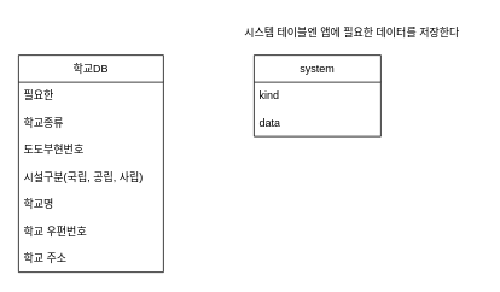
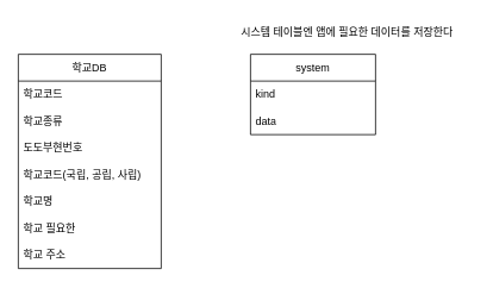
- <mxCell id="6" value="필요한" style="text;strokeColor=none;fillColor=none;align=left;verticalAlign=middle;spacingLeft=4;spacingRight=4;overflow=hidden;points=[[0,0.5],[1,0.5]];portConstraint=eastwest;rotatable=0;whiteSpace=wrap;html=1;" parent="5" vertex="1"><mxGeometry y="30" width="160" height="30" as="geometry" /></mxCell>
+ <mxCell id="6" value="학교코드" style="text;strokeColor=none;fillColor=none;align=left;verticalAlign=middle;spacingLeft=4;spacingRight=4;overflow=hidden;points=[[0,0.5],[1,0.5]];portConstraint=eastwest;rotatable=0;whiteSpace=wrap;html=1;" parent="5" vertex="1"><mxGeometry y="30" width="160" height="30" as="geometry" /></mxCell>
- <mxCell id="9" value="시설구분(국립, 공립, 사립)" style="text;strokeColor=none;fillColor=none;align=left;verticalAlign=middle;spacingLeft=4;spacingRight=4;overflow=hidden;points=[[0,0.5],[1,0.5]];portConstraint=eastwest;rotatable=0;whiteSpace=wrap;html=1;" parent="5" vertex="1"><mxGeometry y="120" width="160" height="30" as="geometry" /></mxCell>
+ <mxCell id="9" value="학교코드(국립, 공립, 사립)" style="text;strokeColor=none;fillColor=none;align=left;verticalAlign=middle;spacingLeft=4;spacingRight=4;overflow=hidden;points=[[0,0.5],[1,0.5]];portConstraint=eastwest;rotatable=0;whiteSpace=wrap;html=1;" parent="5" vertex="1"><mxGeometry y="120" width="160" height="30" as="geometry" /></mxCell>
- <mxCell id="11" value="학교 우편번호" style="text;strokeColor=none;fillColor=none;align=left;verticalAlign=middle;spacingLeft=4;spacingRight=4;overflow=hidden;points=[[0,0.5],[1,0.5]];portConstraint=eastwest;rotatable=0;whiteSpace=wrap;html=1;" vertex="1" parent="5"><mxGeometry y="180" width="160" height="30" as="geometry" /></mxCell>
+ <mxCell id="11" value="학교 필요한" style="text;strokeColor=none;fillColor=none;align=left;verticalAlign=middle;spacingLeft=4;spacingRight=4;overflow=hidden;points=[[0,0.5],[1,0.5]];portConstraint=eastwest;rotatable=0;whiteSpace=wrap;html=1;" vertex="1" parent="5"><mxGeometry y="180" width="160" height="30" as="geometry" /></mxCell>
